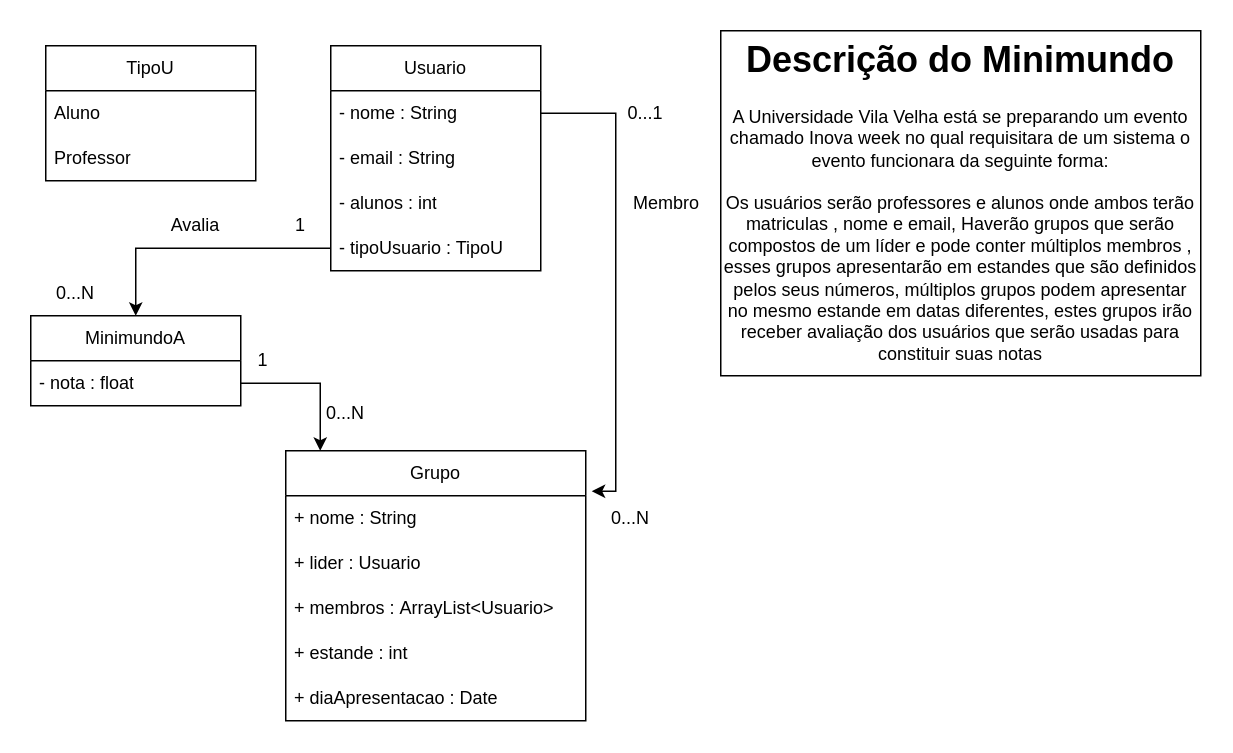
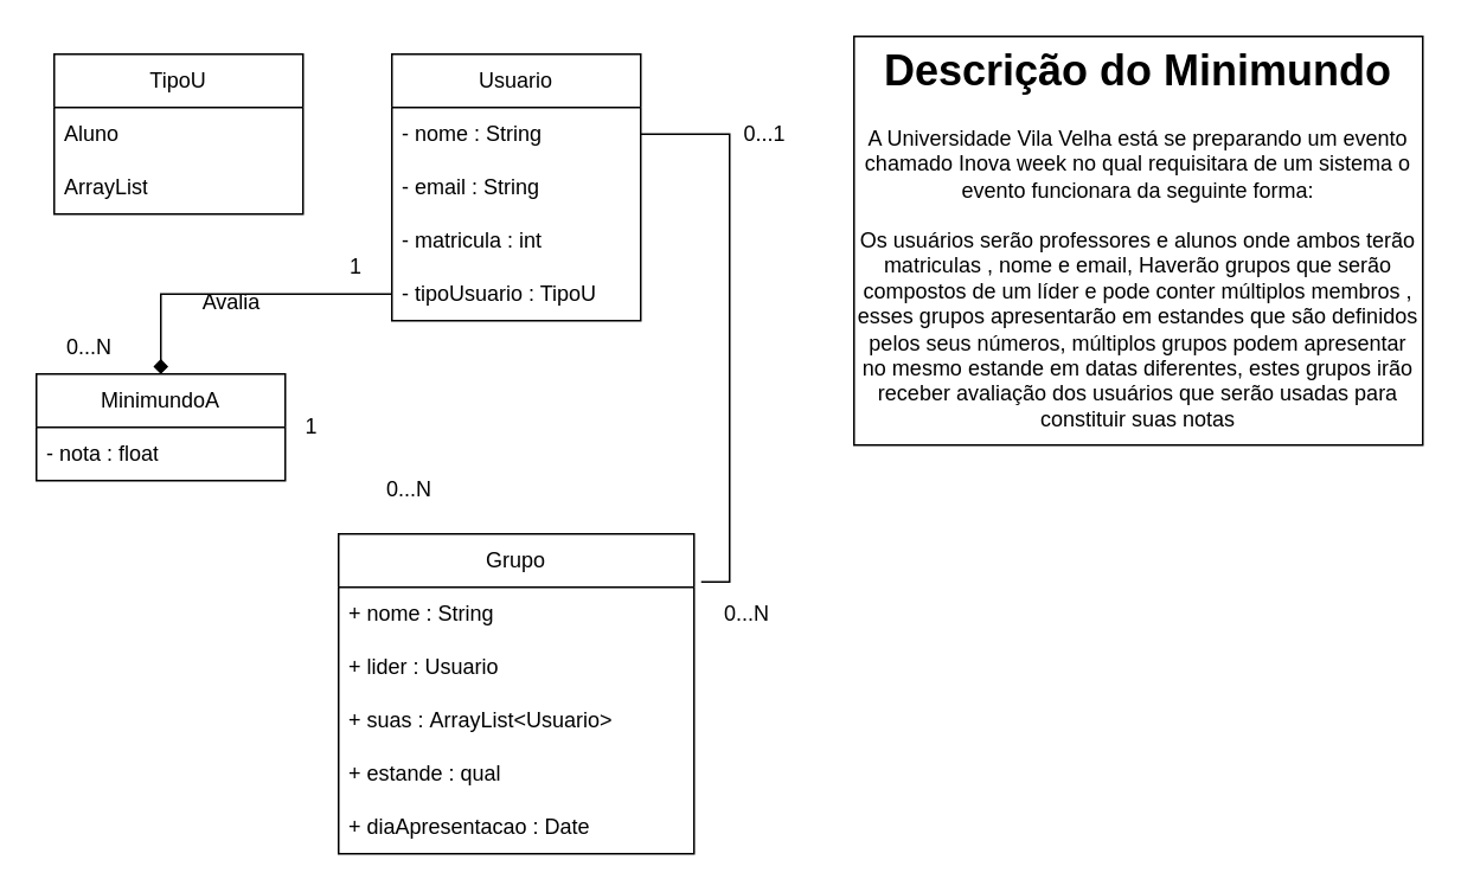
- <mxCell id="31" value="Professor" style="text;strokeColor=none;fillColor=none;align=left;verticalAlign=middle;spacingLeft=4;spacingRight=4;overflow=hidden;points=[[0,0.5],[1,0.5]];portConstraint=eastwest;rotatable=0;whiteSpace=wrap;html=1;" vertex="1" parent="29"><mxGeometry y="60" width="140" height="30" as="geometry" /></mxCell>
+ <mxCell id="31" value="ArrayList" style="text;strokeColor=none;fillColor=none;align=left;verticalAlign=middle;spacingLeft=4;spacingRight=4;overflow=hidden;points=[[0,0.5],[1,0.5]];portConstraint=eastwest;rotatable=0;whiteSpace=wrap;html=1;" vertex="1" parent="29"><mxGeometry y="60" width="140" height="30" as="geometry" /></mxCell>
- <mxCell id="7" value="- alunos : int" style="text;strokeColor=none;fillColor=none;align=left;verticalAlign=middle;spacingLeft=4;spacingRight=4;overflow=hidden;points=[[0,0.5],[1,0.5]];portConstraint=eastwest;rotatable=0;whiteSpace=wrap;html=1;" vertex="1" parent="4"><mxGeometry y="90" width="140" height="30" as="geometry" /></mxCell>
+ <mxCell id="7" value="- matricula : int" style="text;strokeColor=none;fillColor=none;align=left;verticalAlign=middle;spacingLeft=4;spacingRight=4;overflow=hidden;points=[[0,0.5],[1,0.5]];portConstraint=eastwest;rotatable=0;whiteSpace=wrap;html=1;" vertex="1" parent="4"><mxGeometry y="90" width="140" height="30" as="geometry" /></mxCell>
- <mxCell id="21" value="Membro" style="text;html=1;strokeColor=none;fillColor=none;align=center;verticalAlign=middle;whiteSpace=wrap;rounded=0;" vertex="1" parent="1"><mxGeometry x="414" y="120" width="60" height="30" as="geometry" /></mxCell>
- <mxCell id="27" value="Avalia" style="text;html=1;strokeColor=none;fillColor=none;align=center;verticalAlign=middle;whiteSpace=wrap;rounded=0;" vertex="1" parent="1"><mxGeometry x="100" y="135" width="60" height="30" as="geometry" /></mxCell>
+ <mxCell id="27" value="Avalia" style="text;html=1;strokeColor=none;fillColor=none;align=center;verticalAlign=middle;whiteSpace=wrap;rounded=0;" vertex="1" parent="1"><mxGeometry x="100" y="155" width="60" height="30" as="geometry" /></mxCell>
- <mxCell id="17" style="edgeStyle=orthogonalEdgeStyle;rounded=0;orthogonalLoop=1;jettySize=auto;html=1;exitX=0;exitY=0.5;exitDx=0;exitDy=0;" edge="1" parent="1" source="8" target="15"><mxGeometry relative="1" as="geometry" /></mxCell>
+ <mxCell id="17" style="edgeStyle=orthogonalEdgeStyle;rounded=0;orthogonalLoop=1;jettySize=auto;html=1;exitX=0;exitY=0.5;exitDx=0;exitDy=0;endArrow=diamond;" edge="1" parent="1" source="8" target="15"><mxGeometry relative="1" as="geometry" /></mxCell>
- <mxCell id="24" style="edgeStyle=orthogonalEdgeStyle;rounded=0;orthogonalLoop=1;jettySize=auto;html=1;exitX=1;exitY=0.5;exitDx=0;exitDy=0;entryX=0.115;entryY=0;entryDx=0;entryDy=0;entryPerimeter=0;" edge="1" parent="1" source="16" target="9"><mxGeometry relative="1" as="geometry" /></mxCell>
- <mxCell id="18" style="edgeStyle=orthogonalEdgeStyle;rounded=0;orthogonalLoop=1;jettySize=auto;html=1;exitX=1;exitY=0.5;exitDx=0;exitDy=0;entryX=1.02;entryY=-0.1;entryDx=0;entryDy=0;entryPerimeter=0;" edge="1" parent="1" source="5" target="10"><mxGeometry relative="1" as="geometry" /></mxCell>
+ <mxCell id="18" style="edgeStyle=orthogonalEdgeStyle;rounded=0;orthogonalLoop=1;jettySize=auto;html=1;exitX=1;exitY=0.5;exitDx=0;exitDy=0;entryX=1.02;entryY=-0.1;entryDx=0;entryDy=0;entryPerimeter=0;endArrow=none;" edge="1" parent="1" source="5" target="10"><mxGeometry relative="1" as="geometry" /></mxCell>
- <mxCell id="12" value="+ membros :&amp;nbsp;ArrayList&amp;lt;Usuario&amp;gt;" style="text;strokeColor=none;fillColor=none;align=left;verticalAlign=middle;spacingLeft=4;spacingRight=4;overflow=hidden;points=[[0,0.5],[1,0.5]];portConstraint=eastwest;rotatable=0;whiteSpace=wrap;html=1;" vertex="1" parent="9"><mxGeometry y="90" width="200" height="30" as="geometry" /></mxCell>
+ <mxCell id="12" value="+ suas :&amp;nbsp;ArrayList&amp;lt;Usuario&amp;gt;" style="text;strokeColor=none;fillColor=none;align=left;verticalAlign=middle;spacingLeft=4;spacingRight=4;overflow=hidden;points=[[0,0.5],[1,0.5]];portConstraint=eastwest;rotatable=0;whiteSpace=wrap;html=1;" vertex="1" parent="9"><mxGeometry y="90" width="200" height="30" as="geometry" /></mxCell>
- <mxCell id="13" value="+ estande : int" style="text;strokeColor=none;fillColor=none;align=left;verticalAlign=middle;spacingLeft=4;spacingRight=4;overflow=hidden;points=[[0,0.5],[1,0.5]];portConstraint=eastwest;rotatable=0;whiteSpace=wrap;html=1;" vertex="1" parent="9"><mxGeometry y="120" width="200" height="30" as="geometry" /></mxCell>
+ <mxCell id="13" value="+ estande : qual" style="text;strokeColor=none;fillColor=none;align=left;verticalAlign=middle;spacingLeft=4;spacingRight=4;overflow=hidden;points=[[0,0.5],[1,0.5]];portConstraint=eastwest;rotatable=0;whiteSpace=wrap;html=1;" vertex="1" parent="9"><mxGeometry y="120" width="200" height="30" as="geometry" /></mxCell>
